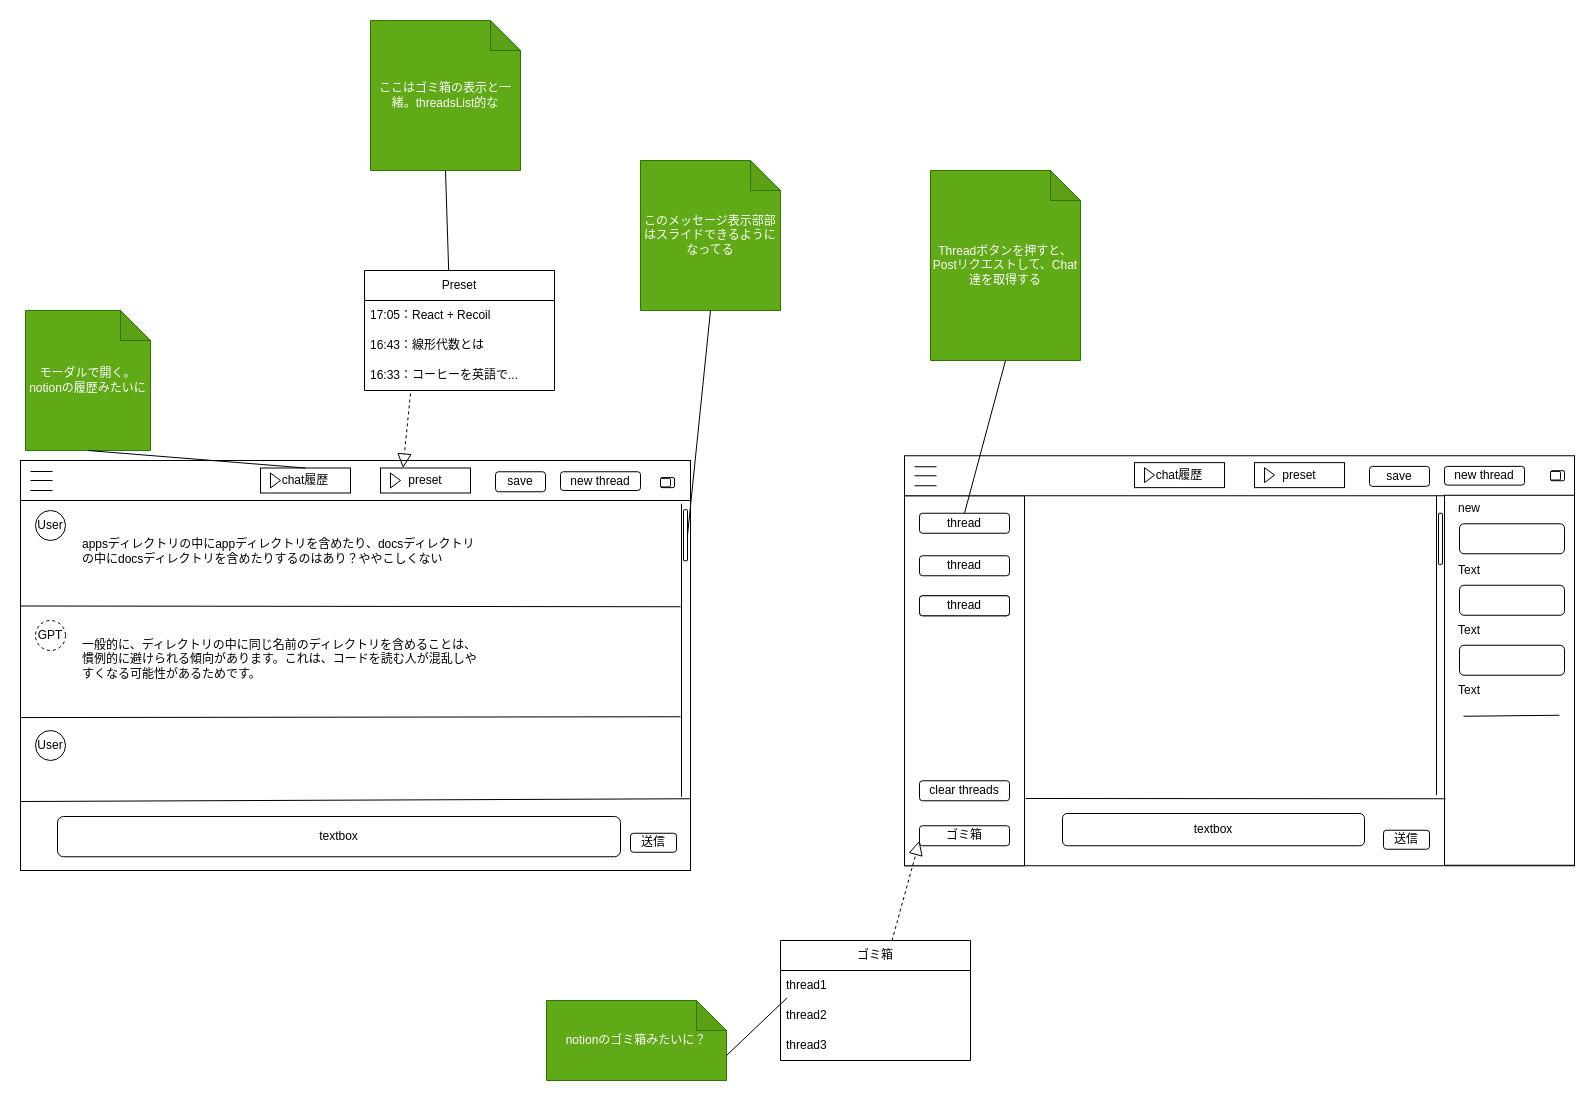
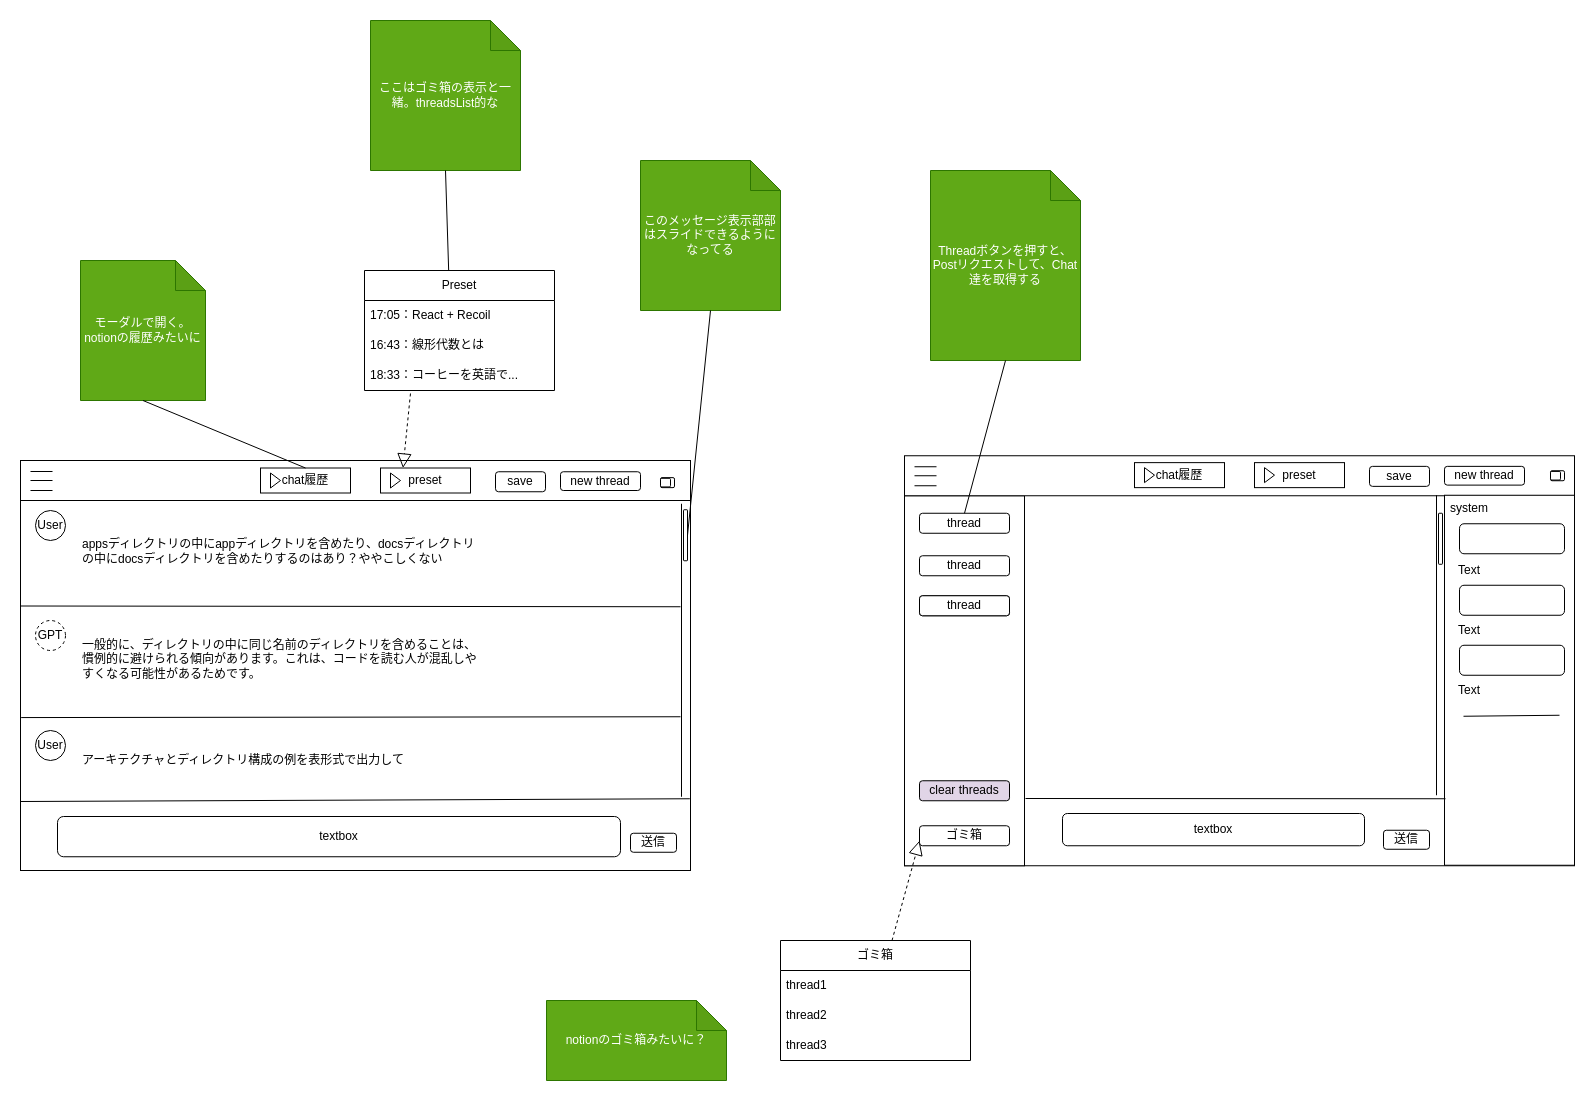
- <mxCell id="63" value="16:33：コーヒーを英語で..." style="text;strokeColor=none;fillColor=none;align=left;verticalAlign=middle;spacingLeft=4;spacingRight=4;overflow=hidden;points=[[0,0.5],[1,0.5]];portConstraint=eastwest;rotatable=0;whiteSpace=wrap;html=1;" parent="60" vertex="1"><mxGeometry y="90" width="190" height="30" as="geometry" /></mxCell>
+ <mxCell id="63" value="18:33：コーヒーを英語で..." style="text;strokeColor=none;fillColor=none;align=left;verticalAlign=middle;spacingLeft=4;spacingRight=4;overflow=hidden;points=[[0,0.5],[1,0.5]];portConstraint=eastwest;rotatable=0;whiteSpace=wrap;html=1;" parent="60" vertex="1"><mxGeometry y="90" width="190" height="30" as="geometry" /></mxCell>
- <mxCell id="67" value="モーダルで開く。notionの履歴みたいに" style="shape=note;whiteSpace=wrap;html=1;backgroundOutline=1;darkOpacity=0.05;fillColor=#60a917;fontColor=#ffffff;strokeColor=#2D7600;" parent="1" vertex="1"><mxGeometry x="25" y="310" width="125" height="140" as="geometry" /></mxCell>
+ <mxCell id="67" value="モーダルで開く。notionの履歴みたいに" style="shape=note;whiteSpace=wrap;html=1;backgroundOutline=1;darkOpacity=0.05;fillColor=#60a917;fontColor=#ffffff;strokeColor=#2D7600;" parent="1" vertex="1"><mxGeometry x="80" y="260" width="125" height="140" as="geometry" /></mxCell>
- <mxCell id="30" value="new" style="text;html=1;strokeColor=none;fillColor=none;align=center;verticalAlign=middle;whiteSpace=wrap;rounded=0;" parent="1" vertex="1"><mxGeometry x="1444" y="493.25" width="50" height="30" as="geometry" /></mxCell>
+ <mxCell id="30" value="system" style="text;html=1;strokeColor=none;fillColor=none;align=center;verticalAlign=middle;whiteSpace=wrap;rounded=0;" parent="1" vertex="1"><mxGeometry x="1444" y="493.25" width="50" height="30" as="geometry" /></mxCell>
+ <mxCell id="49" value="アーキテクチャとディレクトリ構成の例を表形式で出力して" style="text;html=1;strokeColor=none;fillColor=none;align=left;verticalAlign=middle;whiteSpace=wrap;rounded=0;strokeWidth=4;" parent="1" vertex="1"><mxGeometry x="80" y="730" width="380" height="60" as="geometry" /></mxCell>
- <mxCell id="57" value="clear threads" style="rounded=1;whiteSpace=wrap;html=1;" parent="1" vertex="1"><mxGeometry x="919" y="780.25" width="90" height="20" as="geometry" /></mxCell>
+ <mxCell id="57" value="clear threads" style="rounded=1;whiteSpace=wrap;html=1;fillColor=#e1d5e7;" parent="1" vertex="1"><mxGeometry x="919" y="780.25" width="90" height="20" as="geometry" /></mxCell>
- <mxCell id="70" value="" style="endArrow=none;html=1;exitX=0;exitY=0;exitDx=180;exitDy=55;exitPerimeter=0;entryX=0.035;entryY=-0.09;entryDx=0;entryDy=0;entryPerimeter=0;" parent="1" source="69" target="10" edge="1"><mxGeometry width="50" height="50" relative="1" as="geometry"><mxPoint x="775.5" y="488.86" as="sourcePoint" /><mxPoint x="929" y="522.75" as="targetPoint" /></mxGeometry></mxCell>
